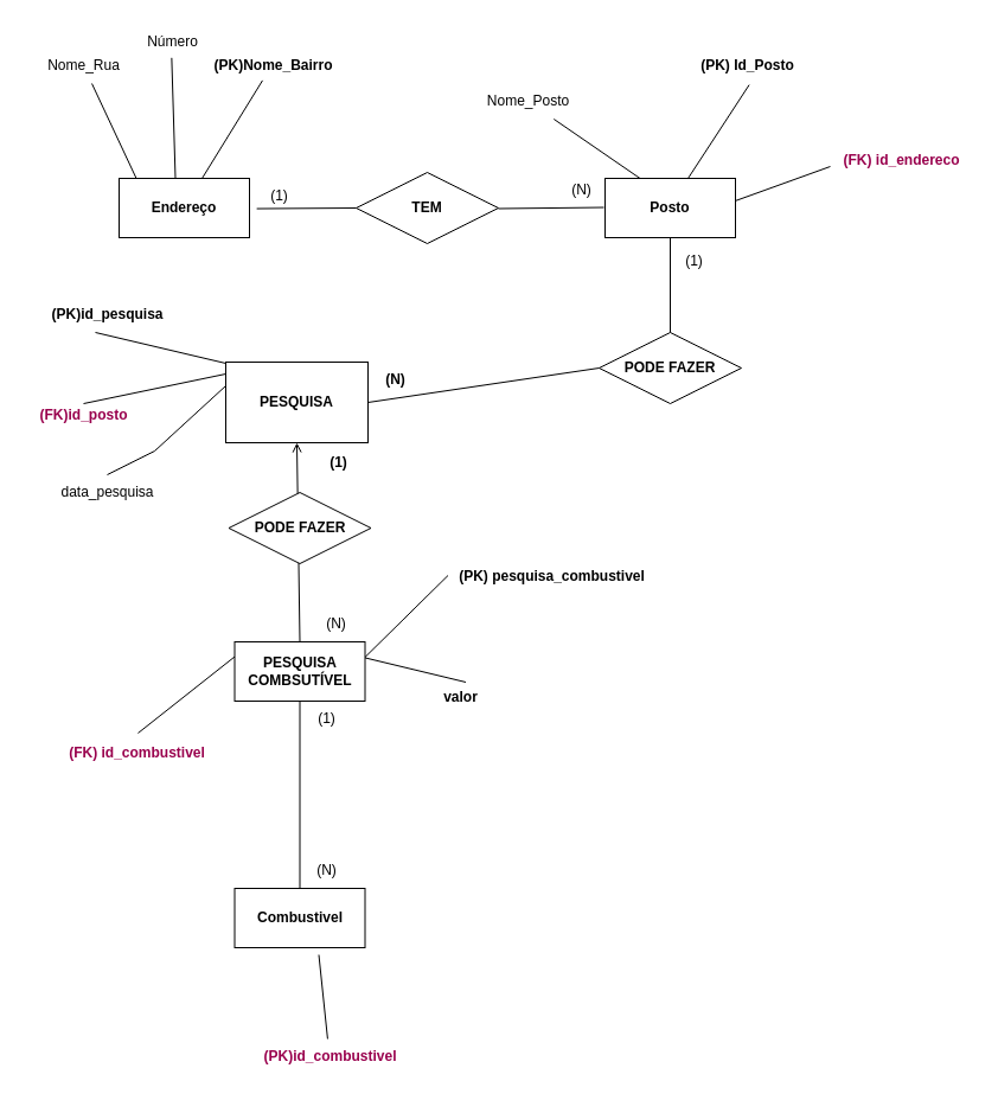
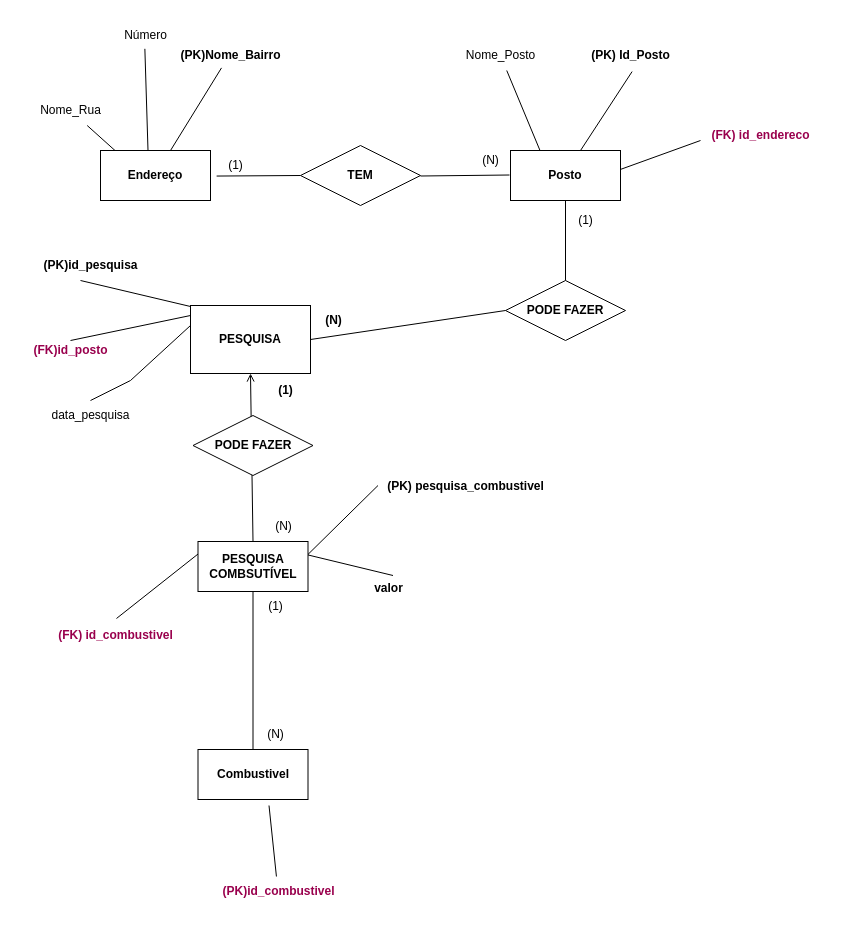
- <mxCell id="6" value="Nome_Rua" style="text;html=1;align=center;verticalAlign=middle;resizable=0;points=[];autosize=1;strokeColor=none;fillColor=none;" parent="1" vertex="1"><mxGeometry x="30" y="40" width="80" height="30" as="geometry" /></mxCell>
+ <mxCell id="6" value="Nome_Rua" style="text;html=1;align=center;verticalAlign=middle;resizable=0;points=[];autosize=1;strokeColor=none;fillColor=none;" parent="1" vertex="1"><mxGeometry x="30" y="95" width="80" height="30" as="geometry" /></mxCell>
- <mxCell id="14" value="Nome_Posto" style="text;html=1;align=center;verticalAlign=middle;resizable=0;points=[];autosize=1;strokeColor=none;fillColor=none;" parent="1" vertex="1"><mxGeometry x="400" y="70" width="90" height="30" as="geometry" /></mxCell>
+ <mxCell id="14" value="Nome_Posto" style="text;html=1;align=center;verticalAlign=middle;resizable=0;points=[];autosize=1;strokeColor=none;fillColor=none;" parent="1" vertex="1"><mxGeometry x="455" y="40" width="90" height="30" as="geometry" /></mxCell>
